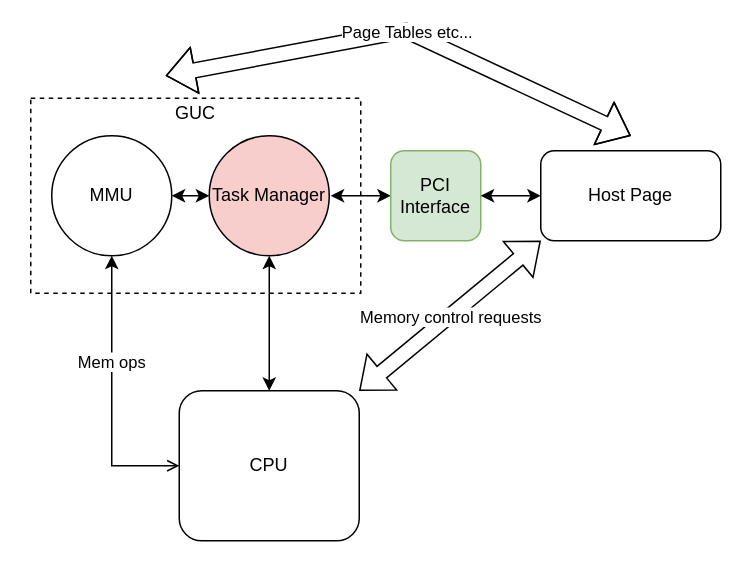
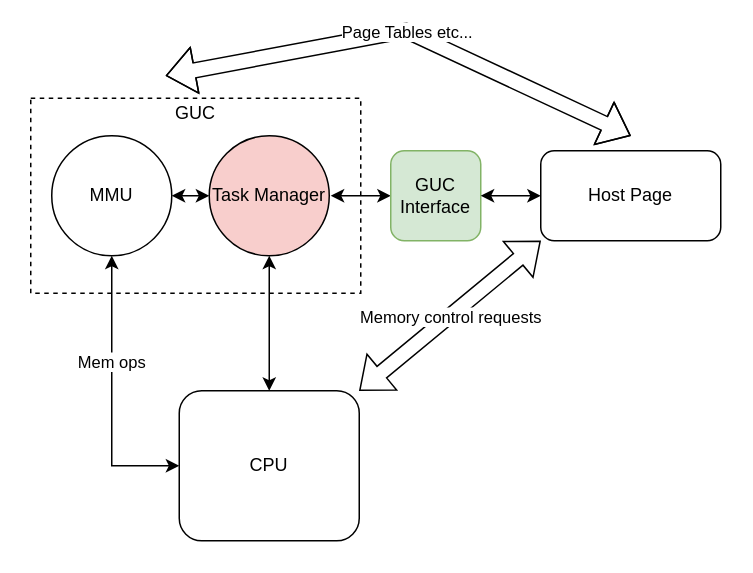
- <mxCell id="12" value="PCI&lt;br&gt;Interface" style="rounded=1;whiteSpace=wrap;html=1;fillColor=#d5e8d4;strokeColor=#82b366;" parent="1" vertex="1"><mxGeometry x="260" y="100" width="60" height="60" as="geometry" /></mxCell>
+ <mxCell id="12" value="GUC&lt;br&gt;Interface" style="rounded=1;whiteSpace=wrap;html=1;fillColor=#d5e8d4;strokeColor=#82b366;" parent="1" vertex="1"><mxGeometry x="260" y="100" width="60" height="60" as="geometry" /></mxCell>
- <mxCell id="6" style="edgeStyle=orthogonalEdgeStyle;rounded=0;orthogonalLoop=1;jettySize=auto;html=1;exitX=0.5;exitY=1;exitDx=0;exitDy=0;entryX=0;entryY=0.5;entryDx=0;entryDy=0;startArrow=classic;startFill=1;endArrow=open;" parent="1" source="8" target="5" edge="1"><mxGeometry relative="1" as="geometry" /></mxCell>
+ <mxCell id="6" style="edgeStyle=orthogonalEdgeStyle;rounded=0;orthogonalLoop=1;jettySize=auto;html=1;exitX=0.5;exitY=1;exitDx=0;exitDy=0;entryX=0;entryY=0.5;entryDx=0;entryDy=0;startArrow=classic;startFill=1;" parent="1" source="8" target="5" edge="1"><mxGeometry relative="1" as="geometry" /></mxCell>
